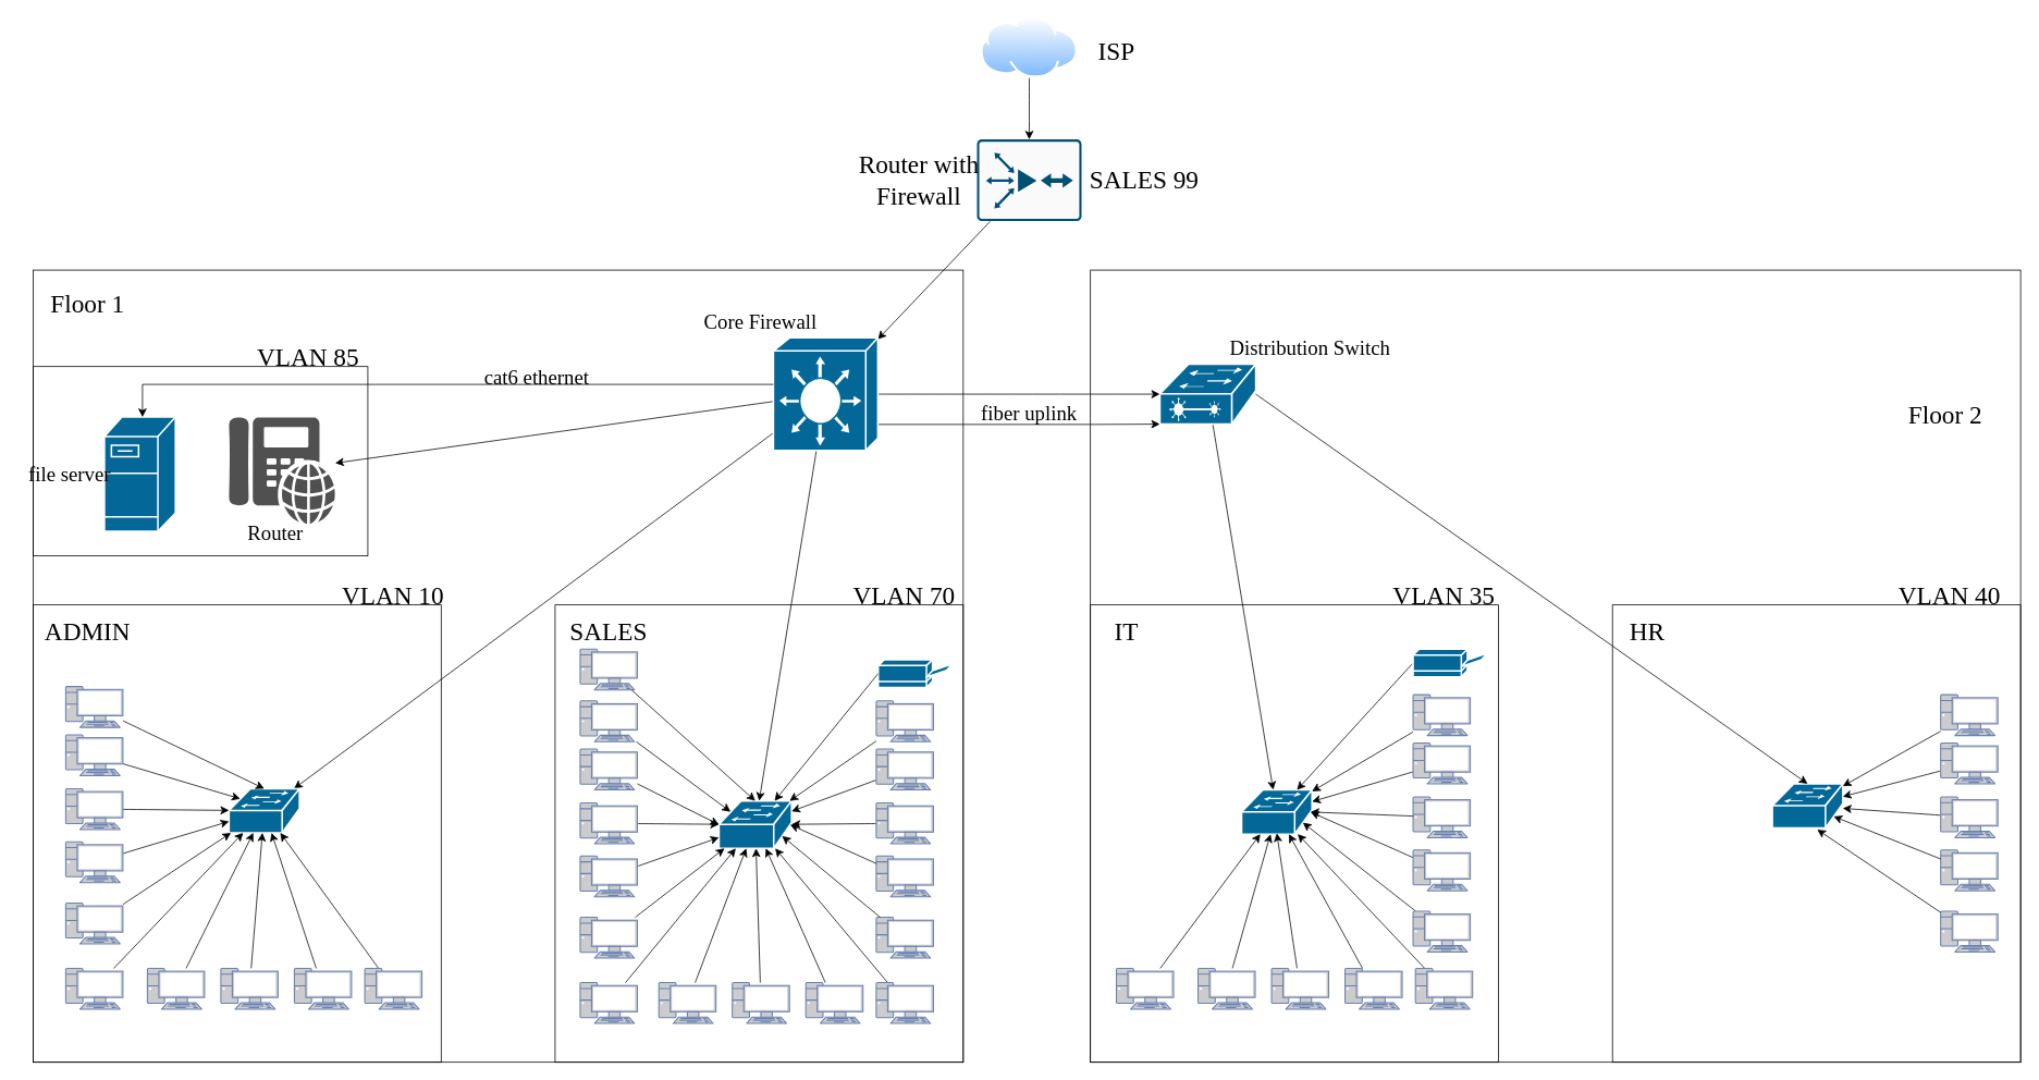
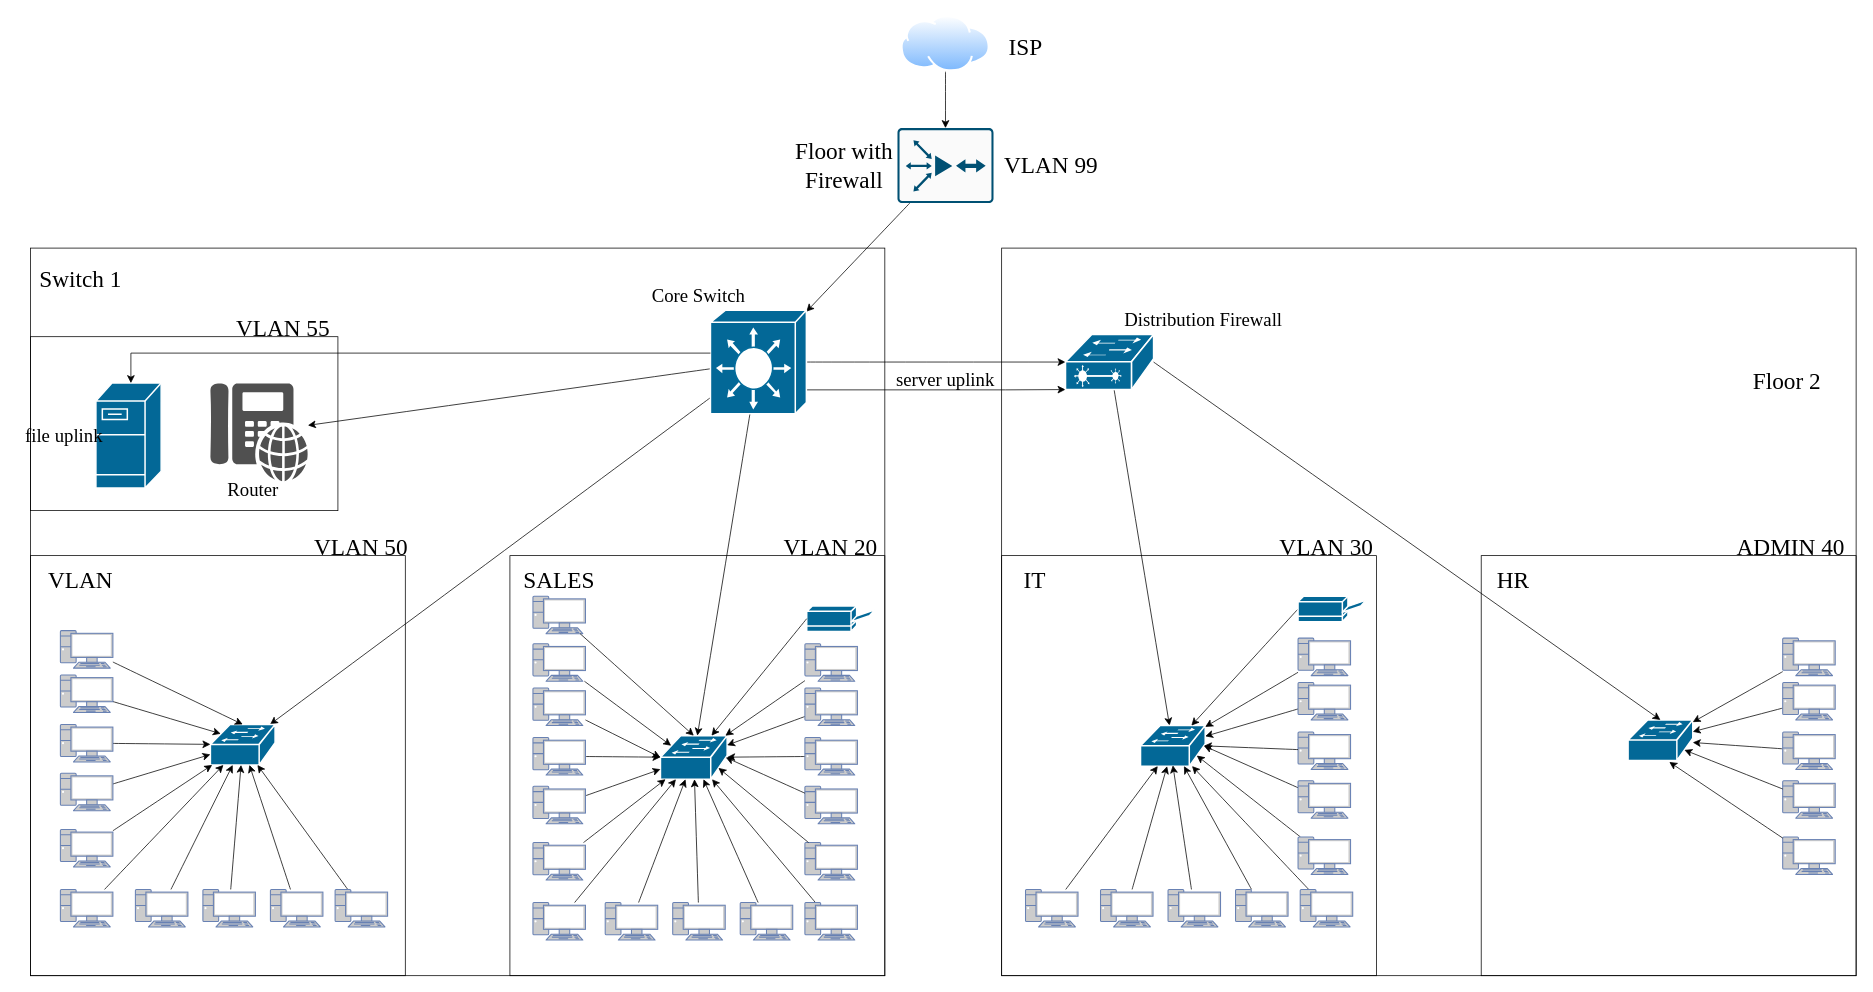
- <mxCell id="131" value="Router with Firewall" style="text;html=1;align=center;verticalAlign=middle;whiteSpace=wrap;rounded=0;fontFamily=Poppins;fontSource=https%3A%2F%2Ffonts.googleapis.com%2Fcss%3Ffamily%3DPoppins;fontSize=31;" vertex="1" parent="1"><mxGeometry x="1038.164" y="197.973" width="174.355" height="44.062" as="geometry" /></mxCell>
+ <mxCell id="131" value="Floor with Firewall" style="text;html=1;align=center;verticalAlign=middle;whiteSpace=wrap;rounded=0;fontFamily=Poppins;fontSource=https%3A%2F%2Ffonts.googleapis.com%2Fcss%3Ffamily%3DPoppins;fontSize=31;" vertex="1" parent="1"><mxGeometry x="1038.164" y="197.973" width="174.355" height="44.062" as="geometry" /></mxCell>
- <mxCell id="126" value="SALES 99" style="text;html=1;align=center;verticalAlign=middle;whiteSpace=wrap;rounded=0;fontFamily=Poppins;fontSource=https%3A%2F%2Ffonts.googleapis.com%2Fcss%3Ffamily%3DPoppins;fontSize=31;" vertex="1" parent="1"><mxGeometry x="1314.484" y="197.973" width="174.355" height="44.062" as="geometry" /></mxCell>
+ <mxCell id="126" value="VLAN 99" style="text;html=1;align=center;verticalAlign=middle;whiteSpace=wrap;rounded=0;fontFamily=Poppins;fontSource=https%3A%2F%2Ffonts.googleapis.com%2Fcss%3Ffamily%3DPoppins;fontSize=31;" vertex="1" parent="1"><mxGeometry x="1314.484" y="197.973" width="174.355" height="44.062" as="geometry" /></mxCell>
- <mxCell id="14" value="Floor 1" style="text;html=1;align=center;verticalAlign=middle;whiteSpace=wrap;rounded=0;fontFamily=Poppins;fontSource=https%3A%2F%2Ffonts.googleapis.com%2Fcss%3Ffamily%3DPoppins;fontSize=31;" vertex="1" parent="1"><mxGeometry x="20.004" y="349.002" width="174.355" height="44.062" as="geometry" /></mxCell>
+ <mxCell id="14" value="Switch 1" style="text;html=1;align=center;verticalAlign=middle;whiteSpace=wrap;rounded=0;fontFamily=Poppins;fontSource=https%3A%2F%2Ffonts.googleapis.com%2Fcss%3Ffamily%3DPoppins;fontSize=31;" vertex="1" parent="1"><mxGeometry x="20.004" y="349.002" width="174.355" height="44.062" as="geometry" /></mxCell>
- <mxCell id="127" value="Core Firewall" style="text;html=1;align=center;verticalAlign=middle;whiteSpace=wrap;rounded=0;fontFamily=Poppins;fontSource=https%3A%2F%2Ffonts.googleapis.com%2Fcss%3Ffamily%3DPoppins;fontSize=25;" vertex="1" parent="1"><mxGeometry x="824.49" y="371" width="213.67" height="44.06" as="geometry" /></mxCell>
+ <mxCell id="127" value="Core Switch" style="text;html=1;align=center;verticalAlign=middle;whiteSpace=wrap;rounded=0;fontFamily=Poppins;fontSource=https%3A%2F%2Ffonts.googleapis.com%2Fcss%3Ffamily%3DPoppins;fontSize=25;" vertex="1" parent="1"><mxGeometry x="824.49" y="371" width="213.67" height="44.06" as="geometry" /></mxCell>
- <mxCell id="128" value="Distribution Switch" style="text;html=1;align=center;verticalAlign=middle;whiteSpace=wrap;rounded=0;fontFamily=Poppins;fontSource=https%3A%2F%2Ffonts.googleapis.com%2Fcss%3Ffamily%3DPoppins;fontSize=25;" vertex="1" parent="1"><mxGeometry x="1436.66" y="404.07" width="333.72" height="44.06" as="geometry" /></mxCell>
+ <mxCell id="128" value="Distribution Firewall" style="text;html=1;align=center;verticalAlign=middle;whiteSpace=wrap;rounded=0;fontFamily=Poppins;fontSource=https%3A%2F%2Ffonts.googleapis.com%2Fcss%3Ffamily%3DPoppins;fontSize=25;" vertex="1" parent="1"><mxGeometry x="1436.66" y="404.07" width="333.72" height="44.06" as="geometry" /></mxCell>
- <mxCell id="125" value="VLAN 85" style="text;html=1;align=center;verticalAlign=middle;whiteSpace=wrap;rounded=0;fontFamily=Poppins;fontSource=https%3A%2F%2Ffonts.googleapis.com%2Fcss%3Ffamily%3DPoppins;fontSize=31;" vertex="1" parent="1"><mxGeometry x="290.004" y="415.063" width="174.355" height="44.062" as="geometry" /></mxCell>
+ <mxCell id="125" value="VLAN 55" style="text;html=1;align=center;verticalAlign=middle;whiteSpace=wrap;rounded=0;fontFamily=Poppins;fontSource=https%3A%2F%2Ffonts.googleapis.com%2Fcss%3Ffamily%3DPoppins;fontSize=31;" vertex="1" parent="1"><mxGeometry x="290.004" y="415.063" width="174.355" height="44.062" as="geometry" /></mxCell>
- <mxCell id="129" value="cat6 ethernet" style="text;html=1;align=center;verticalAlign=middle;whiteSpace=wrap;rounded=0;fontFamily=Poppins;fontSource=https%3A%2F%2Ffonts.googleapis.com%2Fcss%3Ffamily%3DPoppins;fontSize=25;" vertex="1" parent="1"><mxGeometry x="550" y="440" width="213.67" height="44.06" as="geometry" /></mxCell>
- <mxCell id="130" value="fiber uplink" style="text;html=1;align=center;verticalAlign=middle;whiteSpace=wrap;rounded=0;fontFamily=Poppins;fontSource=https%3A%2F%2Ffonts.googleapis.com%2Fcss%3Ffamily%3DPoppins;fontSize=25;" vertex="1" parent="1"><mxGeometry x="1152.99" y="484.06" width="213.67" height="44.06" as="geometry" /></mxCell>
+ <mxCell id="130" value="server uplink" style="text;html=1;align=center;verticalAlign=middle;whiteSpace=wrap;rounded=0;fontFamily=Poppins;fontSource=https%3A%2F%2Ffonts.googleapis.com%2Fcss%3Ffamily%3DPoppins;fontSize=25;" vertex="1" parent="1"><mxGeometry x="1152.99" y="484.06" width="213.67" height="44.06" as="geometry" /></mxCell>
- <mxCell id="133" value="file server" style="text;html=1;align=center;verticalAlign=middle;whiteSpace=wrap;rounded=0;fontFamily=Poppins;fontSource=https%3A%2F%2Ffonts.googleapis.com%2Fcss%3Ffamily%3DPoppins;fontSize=25;" vertex="1" parent="1"><mxGeometry x="30" y="557.97" width="110" height="44.06" as="geometry" /></mxCell>
+ <mxCell id="133" value="file uplink" style="text;html=1;align=center;verticalAlign=middle;whiteSpace=wrap;rounded=0;fontFamily=Poppins;fontSource=https%3A%2F%2Ffonts.googleapis.com%2Fcss%3Ffamily%3DPoppins;fontSize=25;" vertex="1" parent="1"><mxGeometry x="30" y="557.97" width="110" height="44.06" as="geometry" /></mxCell>
- <mxCell id="120" value="VLAN 10" style="text;html=1;align=center;verticalAlign=middle;whiteSpace=wrap;rounded=0;fontFamily=Poppins;fontSource=https%3A%2F%2Ffonts.googleapis.com%2Fcss%3Ffamily%3DPoppins;fontSize=31;" vertex="1" parent="1"><mxGeometry x="394.054" y="705.953" width="174.355" height="44.062" as="geometry" /></mxCell>
+ <mxCell id="120" value="VLAN 50" style="text;html=1;align=center;verticalAlign=middle;whiteSpace=wrap;rounded=0;fontFamily=Poppins;fontSource=https%3A%2F%2Ffonts.googleapis.com%2Fcss%3Ffamily%3DPoppins;fontSize=31;" vertex="1" parent="1"><mxGeometry x="394.054" y="705.953" width="174.355" height="44.062" as="geometry" /></mxCell>
- <mxCell id="121" value="VLAN 70" style="text;html=1;align=center;verticalAlign=middle;whiteSpace=wrap;rounded=0;fontFamily=Poppins;fontSource=https%3A%2F%2Ffonts.googleapis.com%2Fcss%3Ffamily%3DPoppins;fontSize=31;" vertex="1" parent="1"><mxGeometry x="1020.384" y="705.943" width="174.355" height="44.062" as="geometry" /></mxCell>
+ <mxCell id="121" value="VLAN 20" style="text;html=1;align=center;verticalAlign=middle;whiteSpace=wrap;rounded=0;fontFamily=Poppins;fontSource=https%3A%2F%2Ffonts.googleapis.com%2Fcss%3Ffamily%3DPoppins;fontSize=31;" vertex="1" parent="1"><mxGeometry x="1020.384" y="705.943" width="174.355" height="44.062" as="geometry" /></mxCell>
- <mxCell id="122" value="VLAN 35" style="text;html=1;align=center;verticalAlign=middle;whiteSpace=wrap;rounded=0;fontFamily=Poppins;fontSource=https%3A%2F%2Ffonts.googleapis.com%2Fcss%3Ffamily%3DPoppins;fontSize=31;" vertex="1" parent="1"><mxGeometry x="1680.714" y="705.953" width="174.355" height="44.062" as="geometry" /></mxCell>
+ <mxCell id="122" value="VLAN 30" style="text;html=1;align=center;verticalAlign=middle;whiteSpace=wrap;rounded=0;fontFamily=Poppins;fontSource=https%3A%2F%2Ffonts.googleapis.com%2Fcss%3Ffamily%3DPoppins;fontSize=31;" vertex="1" parent="1"><mxGeometry x="1680.714" y="705.953" width="174.355" height="44.062" as="geometry" /></mxCell>
- <mxCell id="123" value="VLAN 40" style="text;html=1;align=center;verticalAlign=middle;whiteSpace=wrap;rounded=0;fontFamily=Poppins;fontSource=https%3A%2F%2Ffonts.googleapis.com%2Fcss%3Ffamily%3DPoppins;fontSize=31;" vertex="1" parent="1"><mxGeometry x="2300.004" y="705.943" width="174.355" height="44.062" as="geometry" /></mxCell>
+ <mxCell id="123" value="ADMIN 40" style="text;html=1;align=center;verticalAlign=middle;whiteSpace=wrap;rounded=0;fontFamily=Poppins;fontSource=https%3A%2F%2Ffonts.googleapis.com%2Fcss%3Ffamily%3DPoppins;fontSize=31;" vertex="1" parent="1"><mxGeometry x="2300.004" y="705.943" width="174.355" height="44.062" as="geometry" /></mxCell>
- <mxCell id="25" value="ADMIN" style="text;html=1;align=center;verticalAlign=middle;whiteSpace=wrap;rounded=0;fontFamily=Poppins;fontSource=https%3A%2F%2Ffonts.googleapis.com%2Fcss%3Ffamily%3DPoppins;fontSize=31;" vertex="1" parent="1"><mxGeometry x="20.004" y="750.003" width="174.355" height="44.062" as="geometry" /></mxCell>
+ <mxCell id="25" value="VLAN" style="text;html=1;align=center;verticalAlign=middle;whiteSpace=wrap;rounded=0;fontFamily=Poppins;fontSource=https%3A%2F%2Ffonts.googleapis.com%2Fcss%3Ffamily%3DPoppins;fontSize=31;" vertex="1" parent="1"><mxGeometry x="20.004" y="750.003" width="174.355" height="44.062" as="geometry" /></mxCell>
